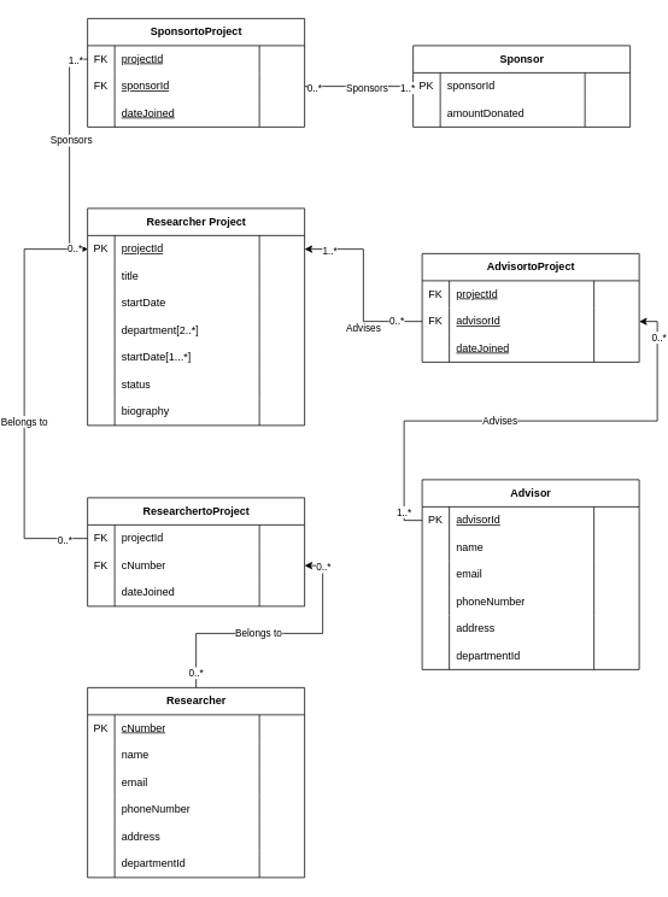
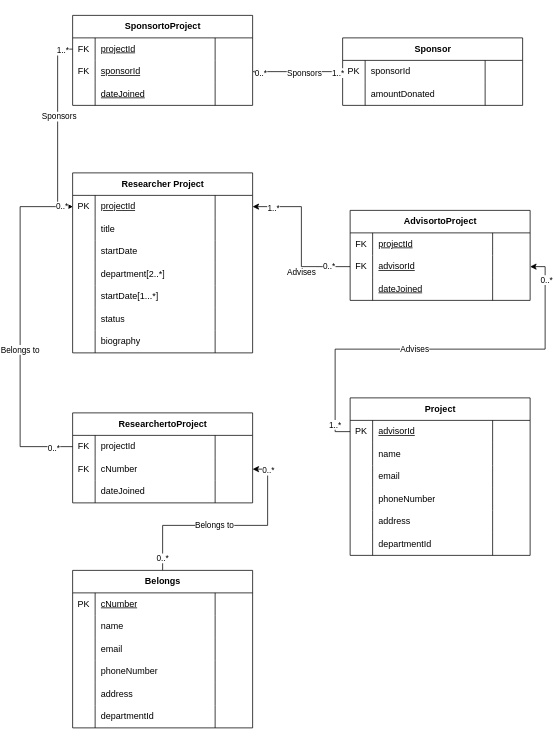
- <mxCell id="102" value="Advisor" style="shape=table;startSize=30;container=1;collapsible=1;childLayout=tableLayout;fixedRows=1;rowLines=0;fontStyle=1;align=center;resizeLast=1;html=1;" vertex="1" parent="1"><mxGeometry x="460" y="530" width="240" height="210" as="geometry" /></mxCell>
+ <mxCell id="102" value="Project" style="shape=table;startSize=30;container=1;collapsible=1;childLayout=tableLayout;fixedRows=1;rowLines=0;fontStyle=1;align=center;resizeLast=1;html=1;" vertex="1" parent="1"><mxGeometry x="460" y="530" width="240" height="210" as="geometry" /></mxCell>
- <mxCell id="35" value="Researcher" style="shape=table;startSize=30;container=1;collapsible=1;childLayout=tableLayout;fixedRows=1;rowLines=0;fontStyle=1;align=center;resizeLast=1;html=1;" parent="1" vertex="1"><mxGeometry x="90" y="760" width="240" height="210" as="geometry" /></mxCell>
+ <mxCell id="35" value="Belongs" style="shape=table;startSize=30;container=1;collapsible=1;childLayout=tableLayout;fixedRows=1;rowLines=0;fontStyle=1;align=center;resizeLast=1;html=1;" parent="1" vertex="1"><mxGeometry x="90" y="760" width="240" height="210" as="geometry" /></mxCell>
